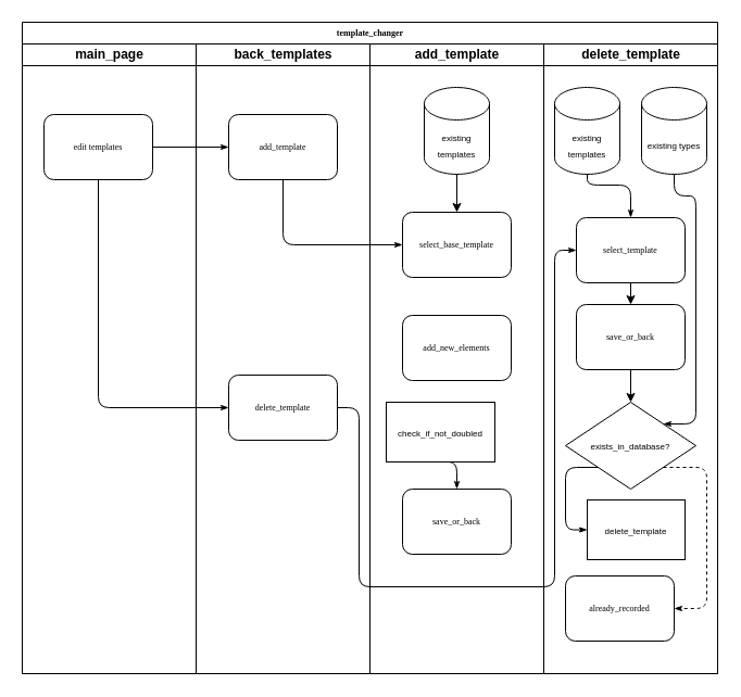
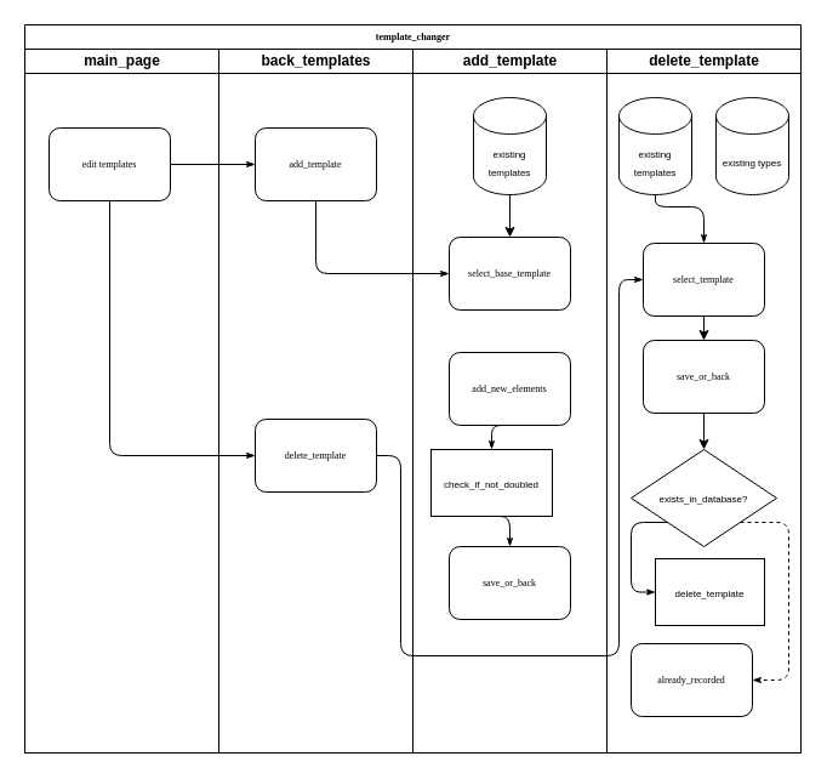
- <mxCell id="26" style="edgeStyle=orthogonalEdgeStyle;rounded=1;html=1;labelBackgroundColor=none;startArrow=none;startFill=0;startSize=5;endArrow=classicThin;endFill=1;endSize=5;jettySize=auto;orthogonalLoop=1;strokeWidth=1;fontFamily=Verdana;fontSize=8;exitX=0.5;exitY=1;exitDx=0;exitDy=0;exitPerimeter=0;entryX=1;entryY=0;entryDx=0;entryDy=0;" parent="19" source="21" target="25" edge="1"><mxGeometry relative="1" as="geometry"><mxPoint x="200" y="120" as="sourcePoint" /><mxPoint x="215" y="160" as="targetPoint" /><Array as="points"><mxPoint x="120" y="140" /><mxPoint x="140" y="140" /><mxPoint x="140" y="350" /></Array></mxGeometry></mxCell>
+ <mxCell id="17" style="edgeStyle=orthogonalEdgeStyle;rounded=1;html=1;labelBackgroundColor=none;startArrow=none;startFill=0;startSize=5;endArrow=classicThin;endFill=1;endSize=5;jettySize=auto;orthogonalLoop=1;strokeWidth=1;fontFamily=Verdana;fontSize=8;exitX=0.5;exitY=1;exitDx=0;exitDy=0;entryX=0.5;entryY=0;entryDx=0;entryDy=0;" parent="10" source="14" target="15" edge="1"><mxGeometry relative="1" as="geometry"><mxPoint x="90" y="225" as="sourcePoint" /><mxPoint x="90" y="260" as="targetPoint" /></mxGeometry></mxCell>
